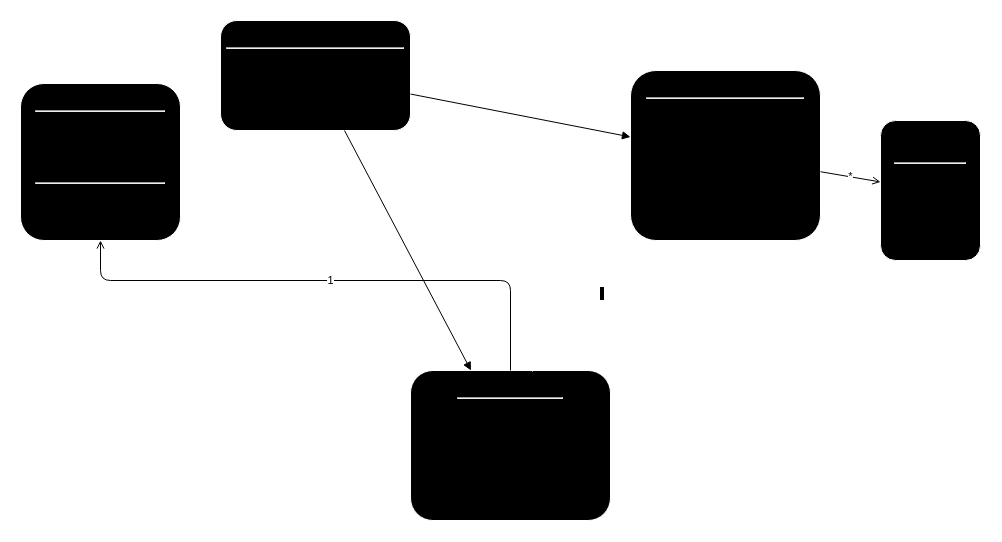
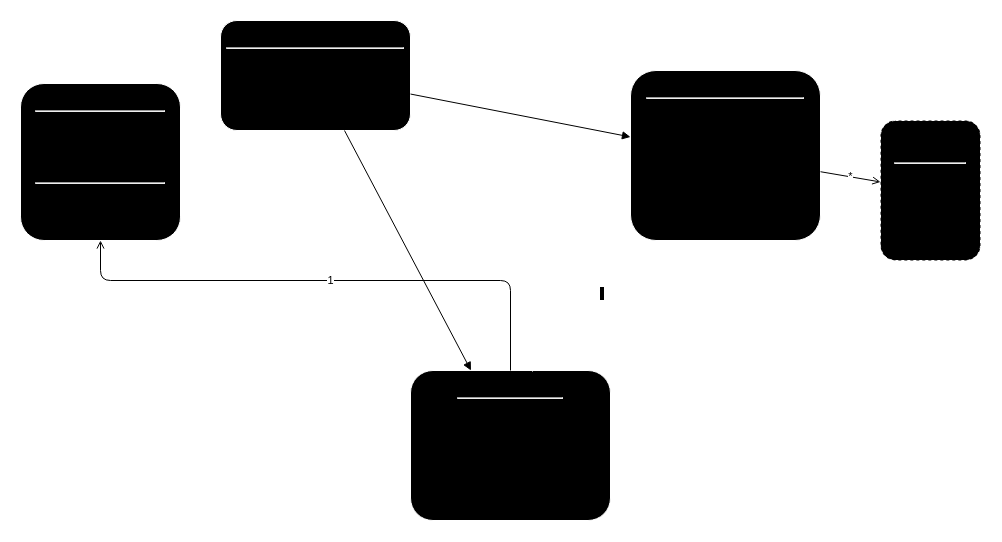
- <mxCell id="4" value="&lt;div style=&quot;&quot;&gt;&lt;span style=&quot;font-size: 10.667px;&quot;&gt;&lt;i&gt;enum&lt;/i&gt;&lt;/span&gt;&lt;/div&gt;&lt;div style=&quot;&quot;&gt;&lt;b style=&quot;font-size: 12px;&quot;&gt;CarCategory&lt;/b&gt;&lt;br&gt;&lt;/div&gt;&lt;hr&gt;&lt;p style=&quot;margin:0px;margin-left:4px;&quot;&gt;SEDAN&lt;br&gt;SUV&lt;/p&gt;&lt;p style=&quot;margin:0px;margin-left:4px;&quot;&gt;SPORT&lt;br&gt;TRUCK&lt;br&gt;COUPE&lt;br&gt;&lt;/p&gt;&lt;p style=&quot;margin:0px;margin-left:4px;&quot;&gt;COMBI&lt;/p&gt;" style="html=1;whiteSpace=wrap;rounded=1;align=center;verticalAlign=top;labelBackgroundColor=black;uml=1;strokeColor=#ffffff;fillColor=#000000;" parent="1" vertex="1"><mxGeometry x="880" y="120" width="100" height="140" as="geometry" /></mxCell>
+ <mxCell id="4" value="&lt;div style=&quot;&quot;&gt;&lt;span style=&quot;font-size: 10.667px;&quot;&gt;&lt;i&gt;enum&lt;/i&gt;&lt;/span&gt;&lt;/div&gt;&lt;div style=&quot;&quot;&gt;&lt;b style=&quot;font-size: 12px;&quot;&gt;CarCategory&lt;/b&gt;&lt;br&gt;&lt;/div&gt;&lt;hr&gt;&lt;p style=&quot;margin:0px;margin-left:4px;&quot;&gt;SEDAN&lt;br&gt;SUV&lt;/p&gt;&lt;p style=&quot;margin:0px;margin-left:4px;&quot;&gt;SPORT&lt;br&gt;TRUCK&lt;br&gt;COUPE&lt;br&gt;&lt;/p&gt;&lt;p style=&quot;margin:0px;margin-left:4px;&quot;&gt;COMBI&lt;/p&gt;" style="html=1;whiteSpace=wrap;rounded=1;align=center;verticalAlign=top;labelBackgroundColor=black;uml=1;strokeColor=#ffffff;fillColor=#000000;dashed=1;" parent="1" vertex="1"><mxGeometry x="880" y="120" width="100" height="140" as="geometry" /></mxCell>
